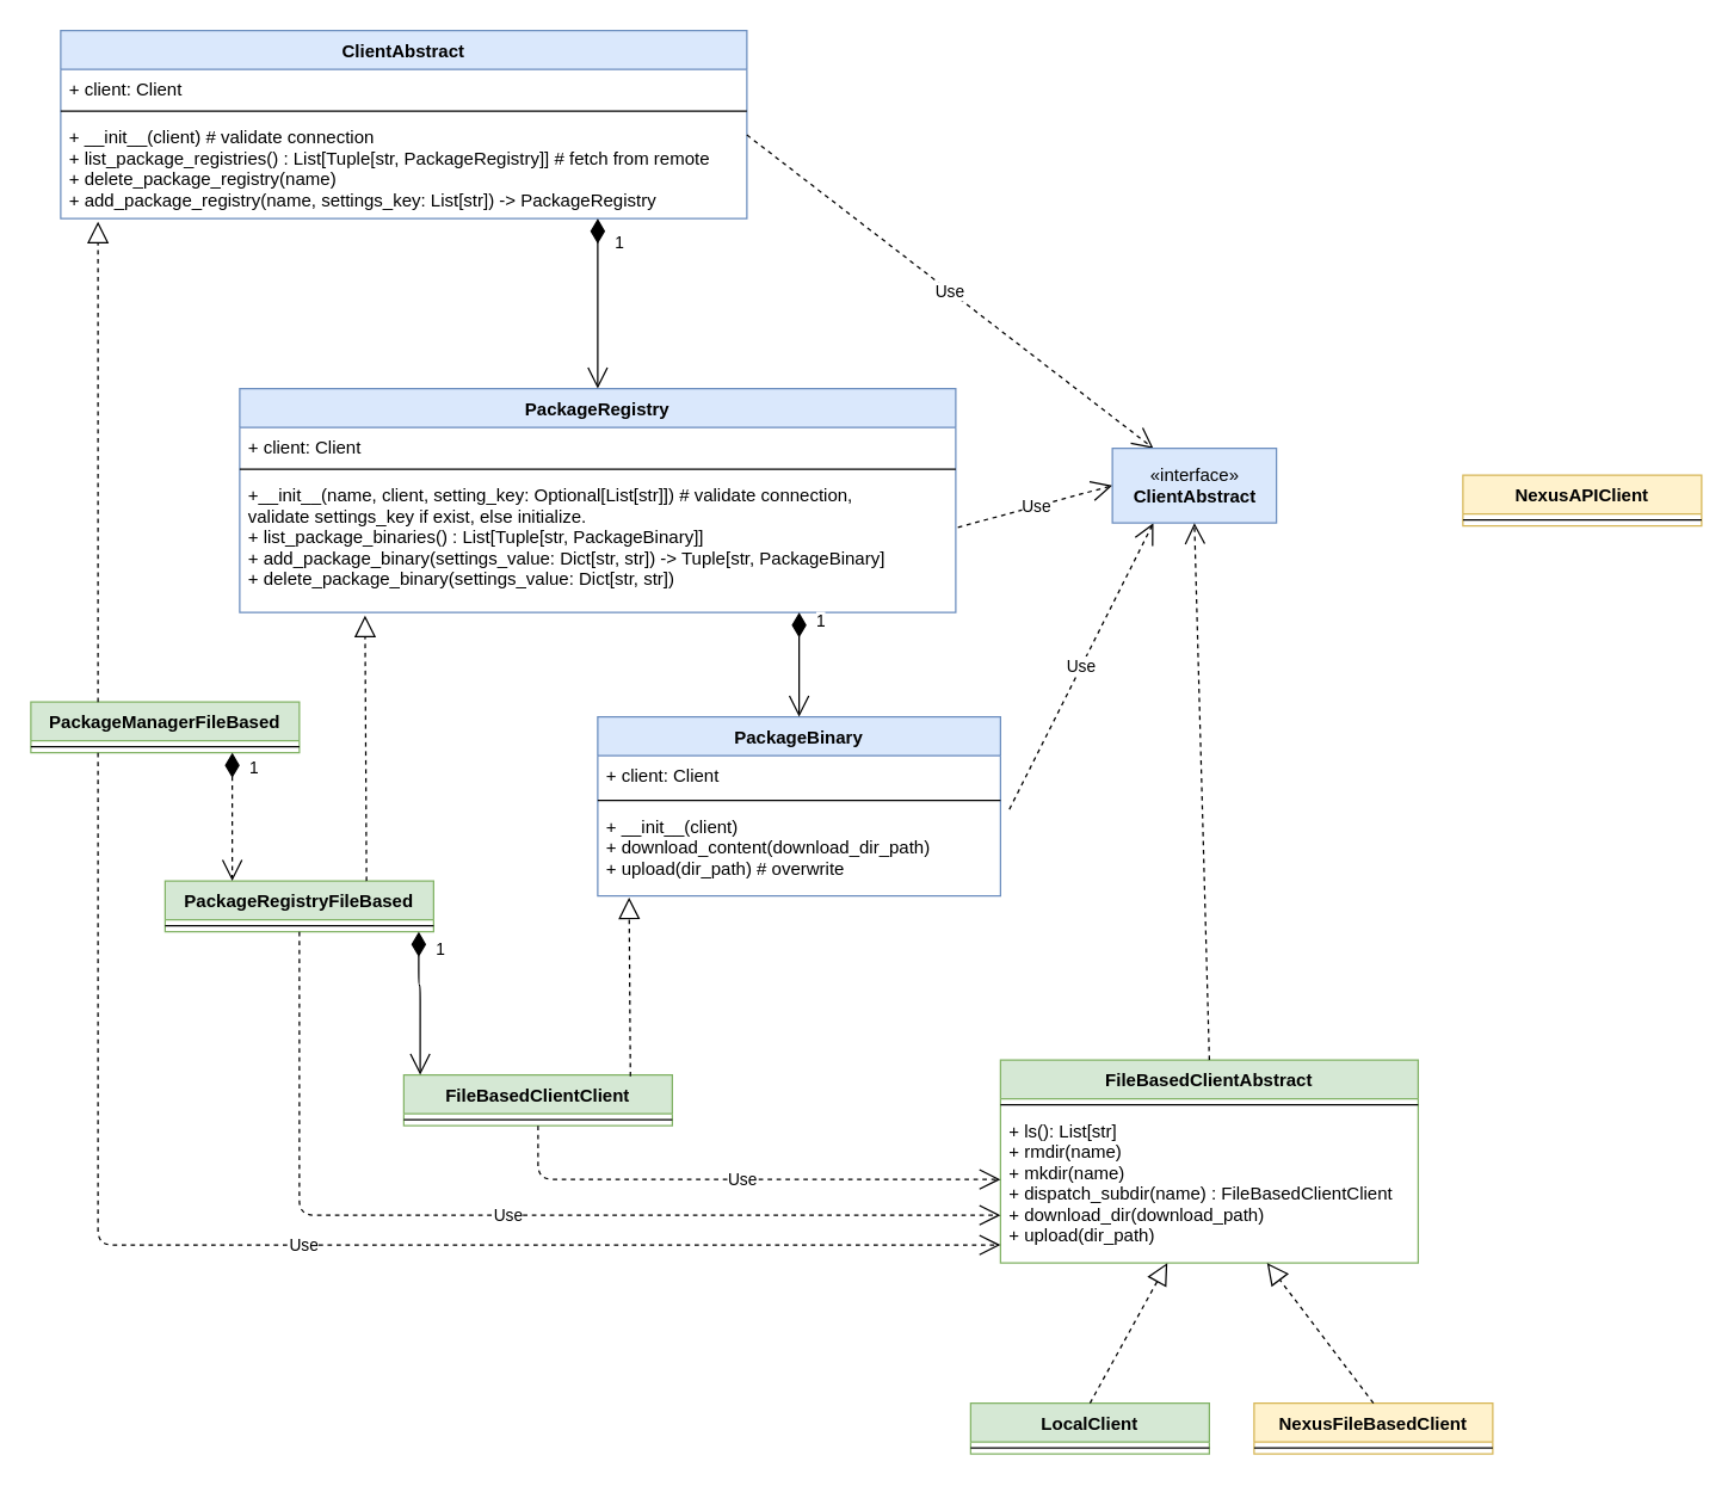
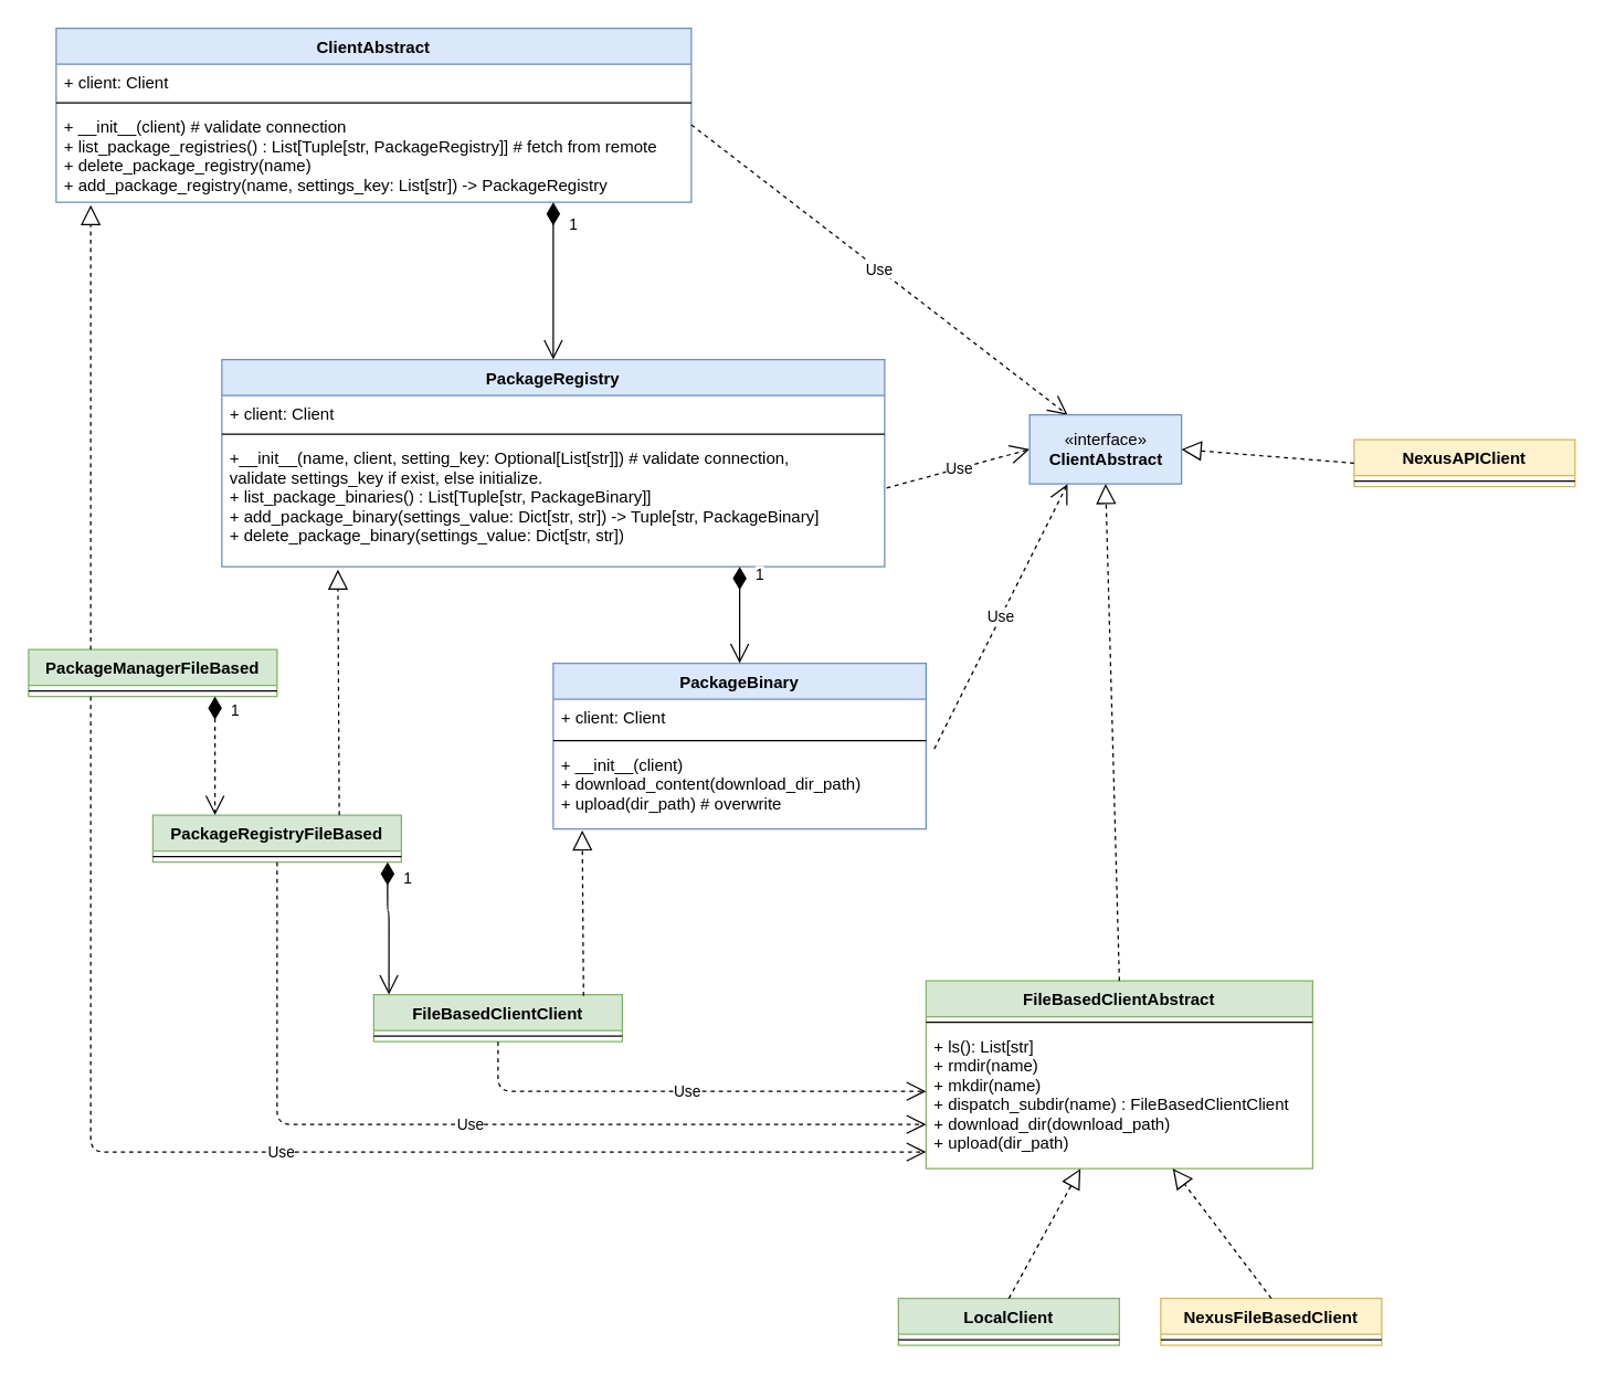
+ <mxCell id="46" value="" style="endArrow=block;dashed=1;endFill=0;endSize=12;html=1;exitX=0;exitY=0.5;exitDx=0;exitDy=0;entryX=1;entryY=0.5;entryDx=0;entryDy=0;" edge="1" parent="1" source="44" target="22"><mxGeometry width="160" relative="1" as="geometry"><mxPoint x="1000" y="470" as="sourcePoint" /><mxPoint x="1160" y="470" as="targetPoint" /></mxGeometry></mxCell>
- <mxCell id="23" value="" style="endArrow=open;dashed=1;endFill=0;endSize=12;html=1;exitX=0.5;exitY=0;exitDx=0;exitDy=0;entryX=0.5;entryY=1;entryDx=0;entryDy=0;" edge="1" parent="1" source="19" target="22"><mxGeometry width="160" relative="1" as="geometry"><mxPoint x="830" y="500" as="sourcePoint" /><mxPoint x="990" y="500" as="targetPoint" /></mxGeometry></mxCell>
+ <mxCell id="23" value="" style="endArrow=block;dashed=1;endFill=0;endSize=12;html=1;exitX=0.5;exitY=0;exitDx=0;exitDy=0;entryX=0.5;entryY=1;entryDx=0;entryDy=0;" edge="1" parent="1" source="19" target="22"><mxGeometry width="160" relative="1" as="geometry"><mxPoint x="830" y="500" as="sourcePoint" /><mxPoint x="990" y="500" as="targetPoint" /></mxGeometry></mxCell>
